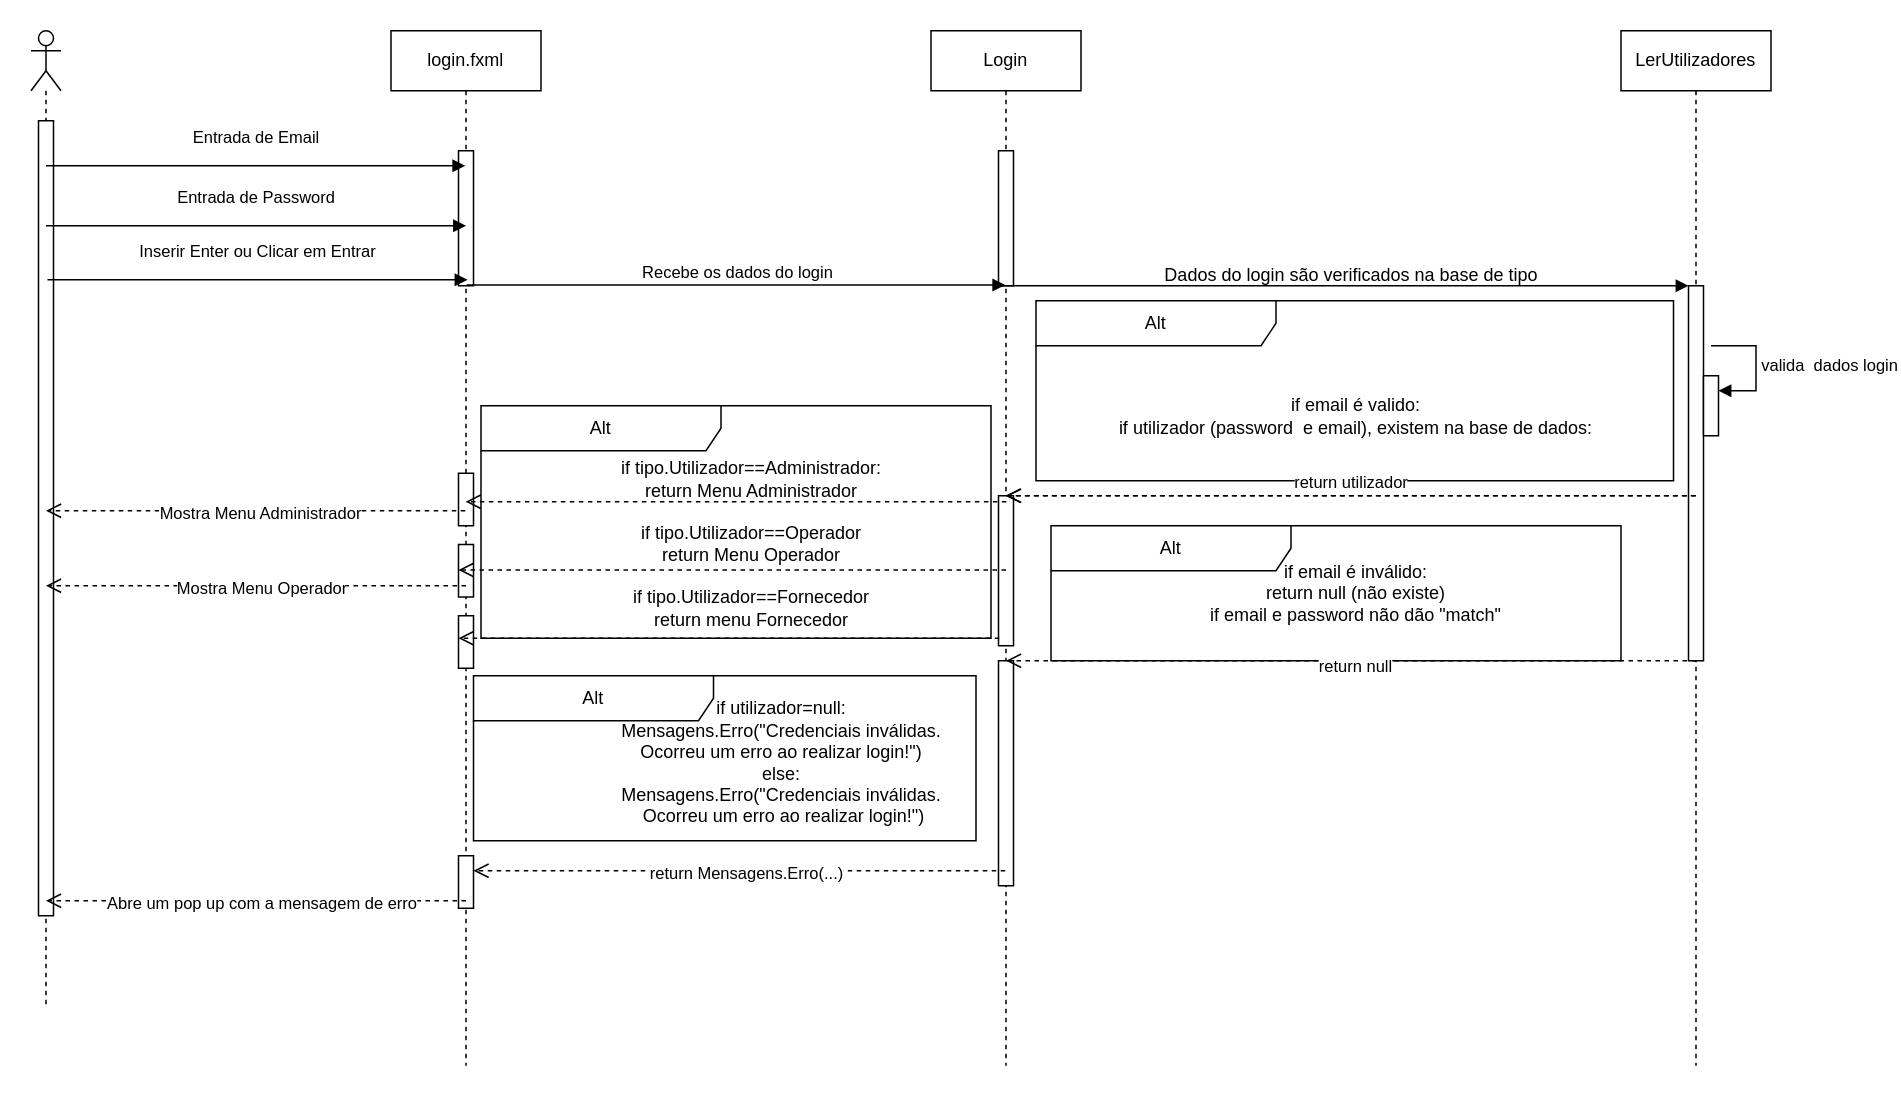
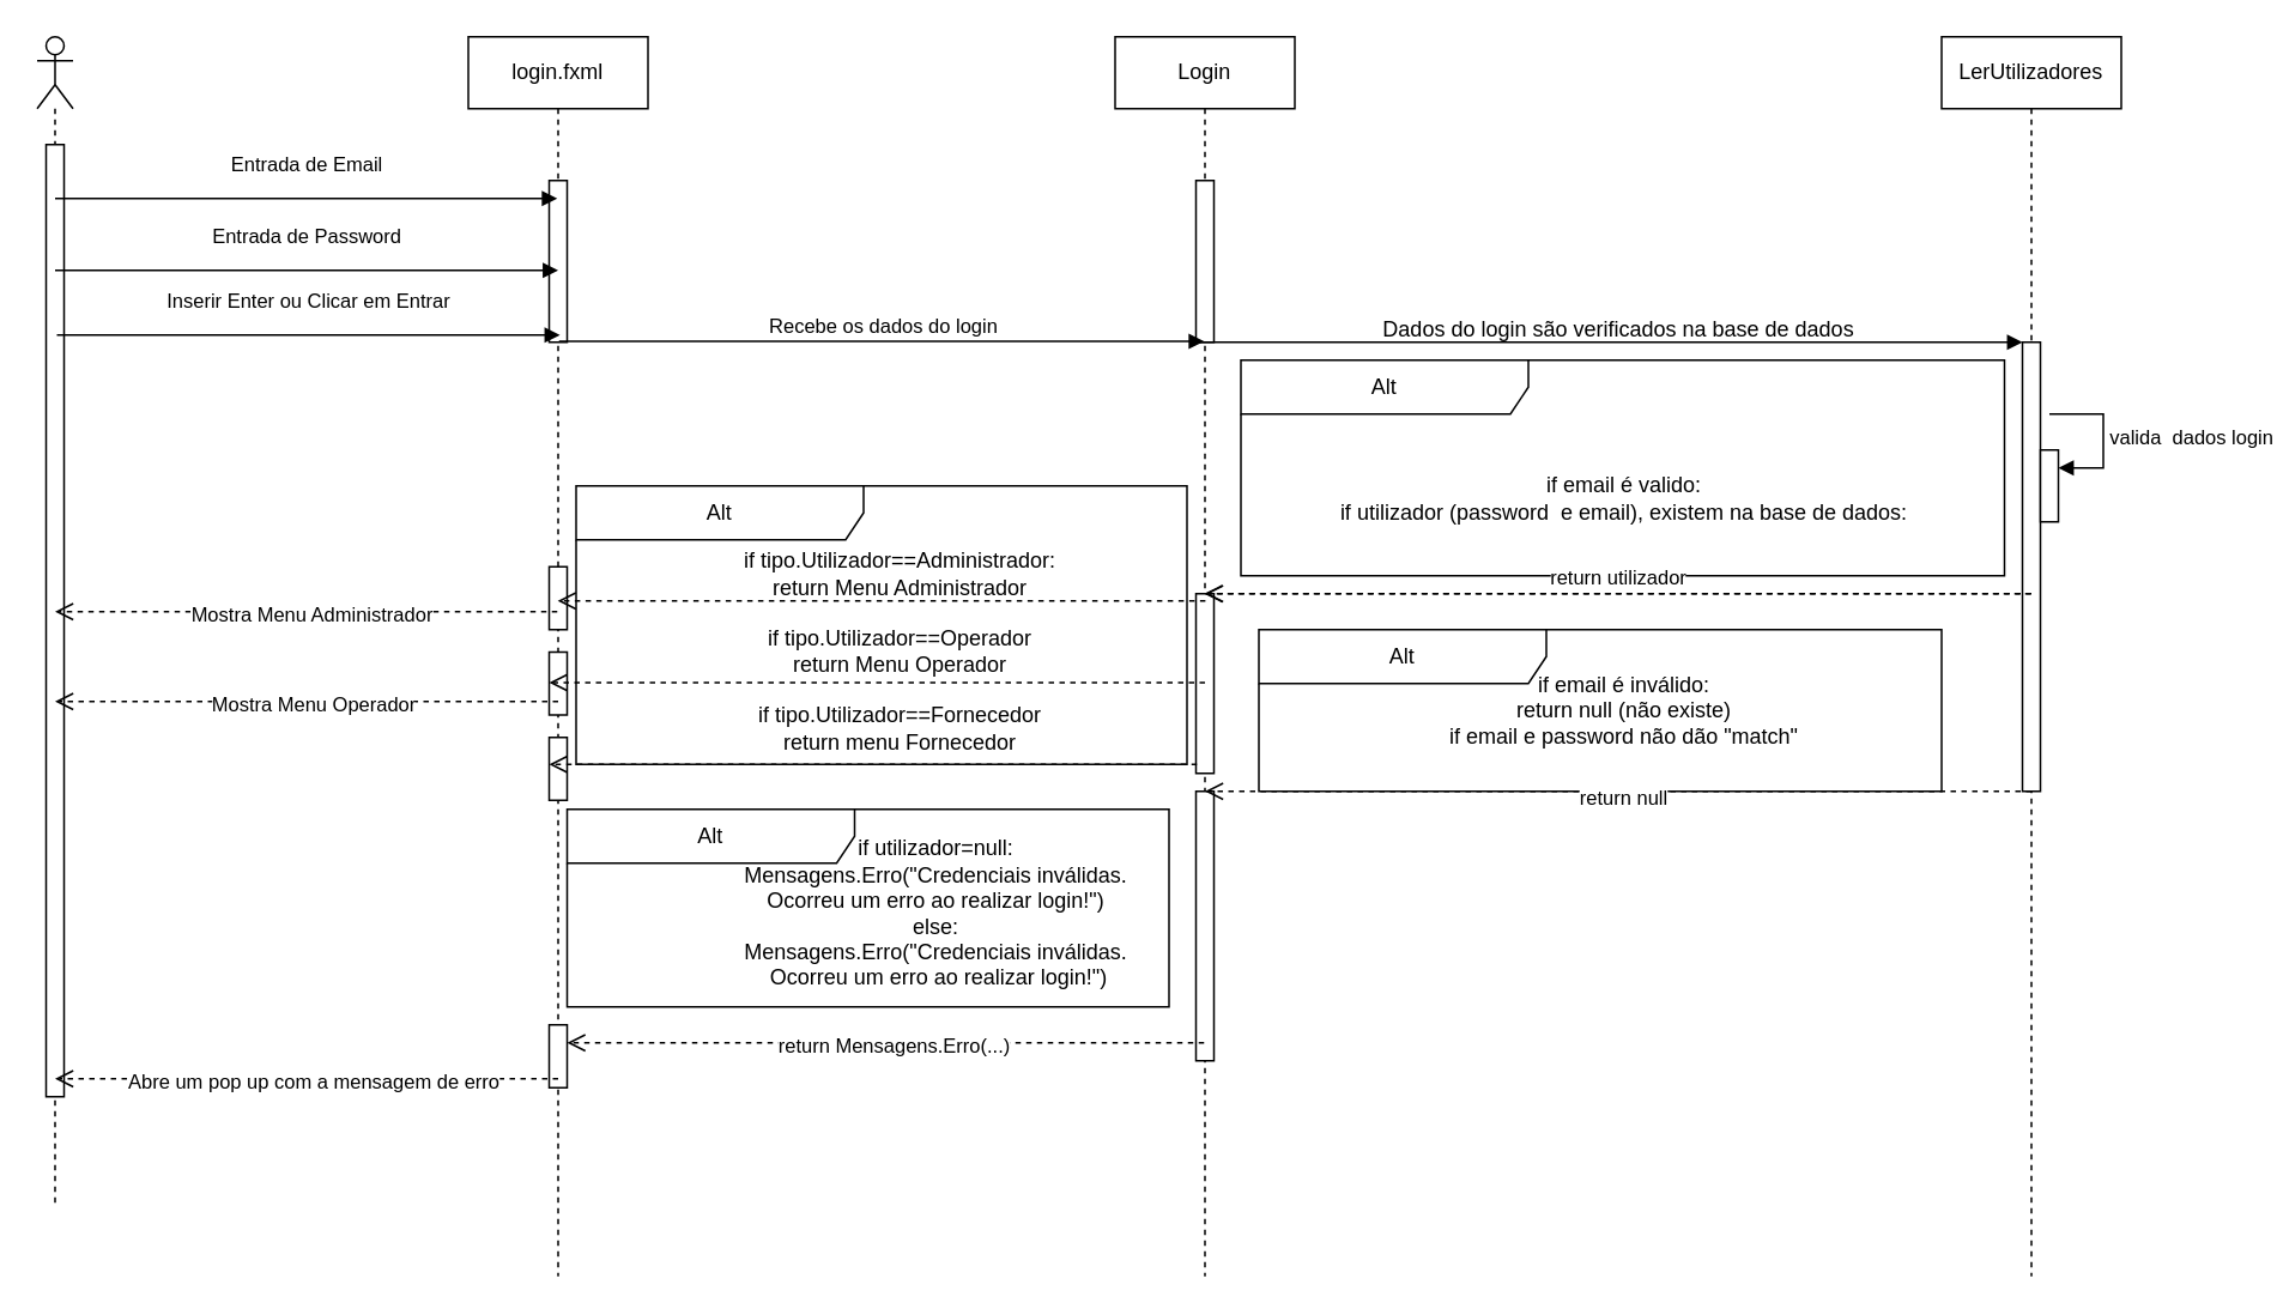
- <mxCell id="29" value="Dados do login são verificados na base de tipo" style="text;html=1;align=center;verticalAlign=middle;resizable=0;points=[];autosize=1;strokeColor=none;fillColor=none;" vertex="1" parent="1"><mxGeometry x="755" y="168" width="290" height="30" as="geometry" /></mxCell>
+ <mxCell id="29" value="Dados do login são verificados na base de dados" style="text;html=1;align=center;verticalAlign=middle;resizable=0;points=[];autosize=1;strokeColor=none;fillColor=none;" vertex="1" parent="1"><mxGeometry x="755" y="168" width="290" height="30" as="geometry" /></mxCell>
